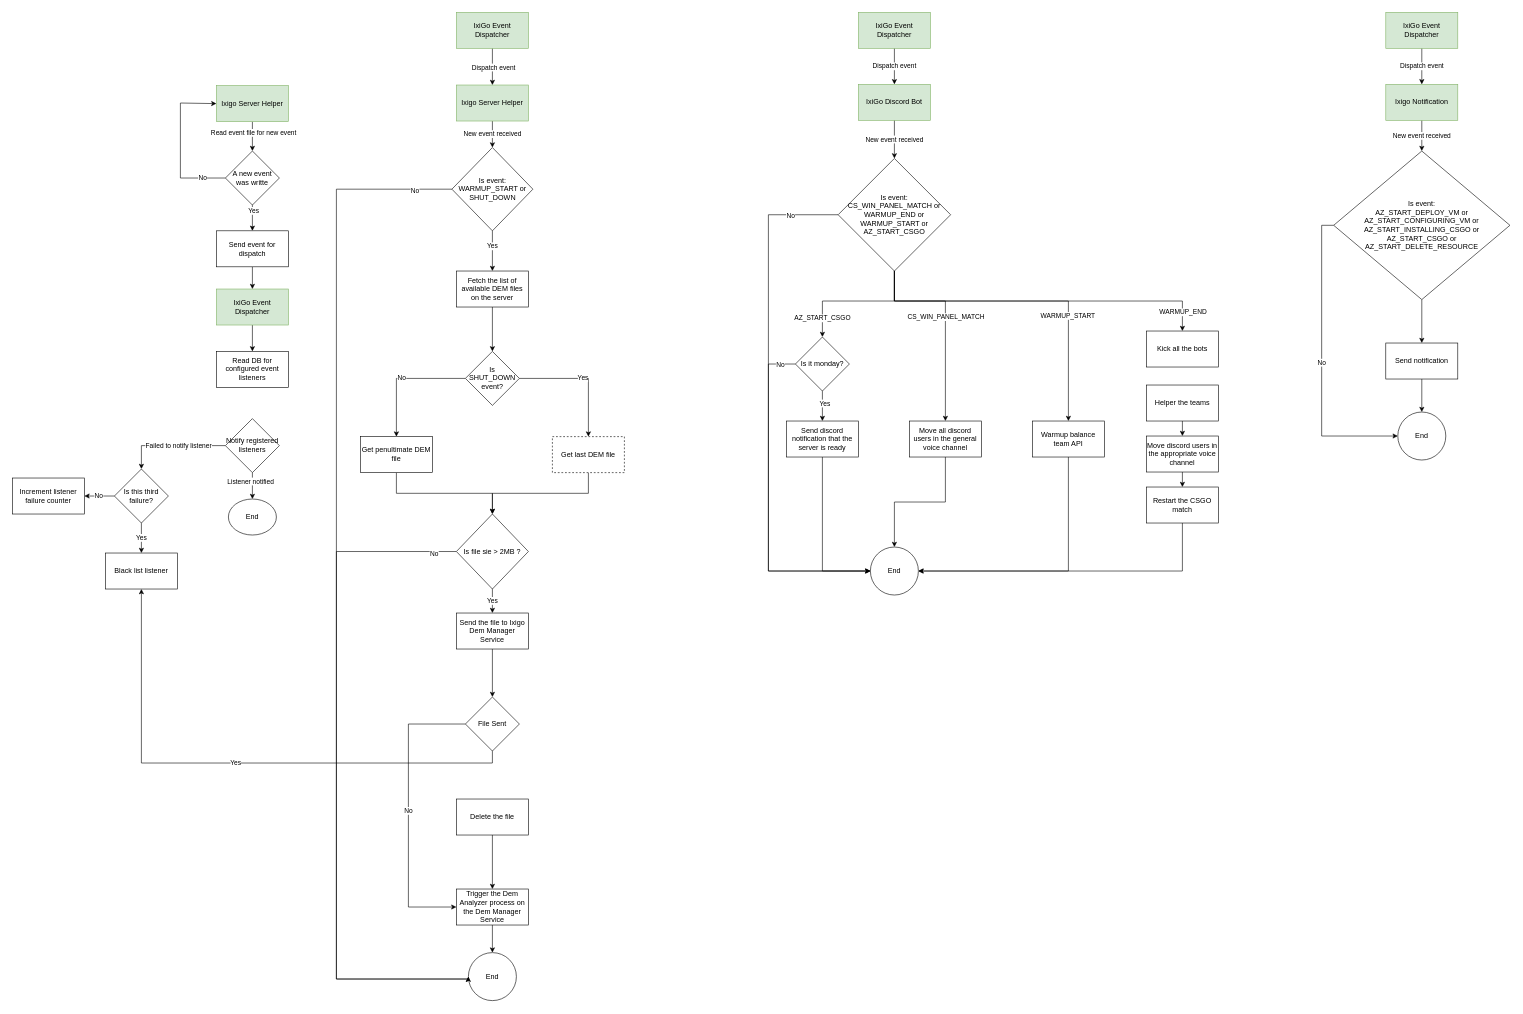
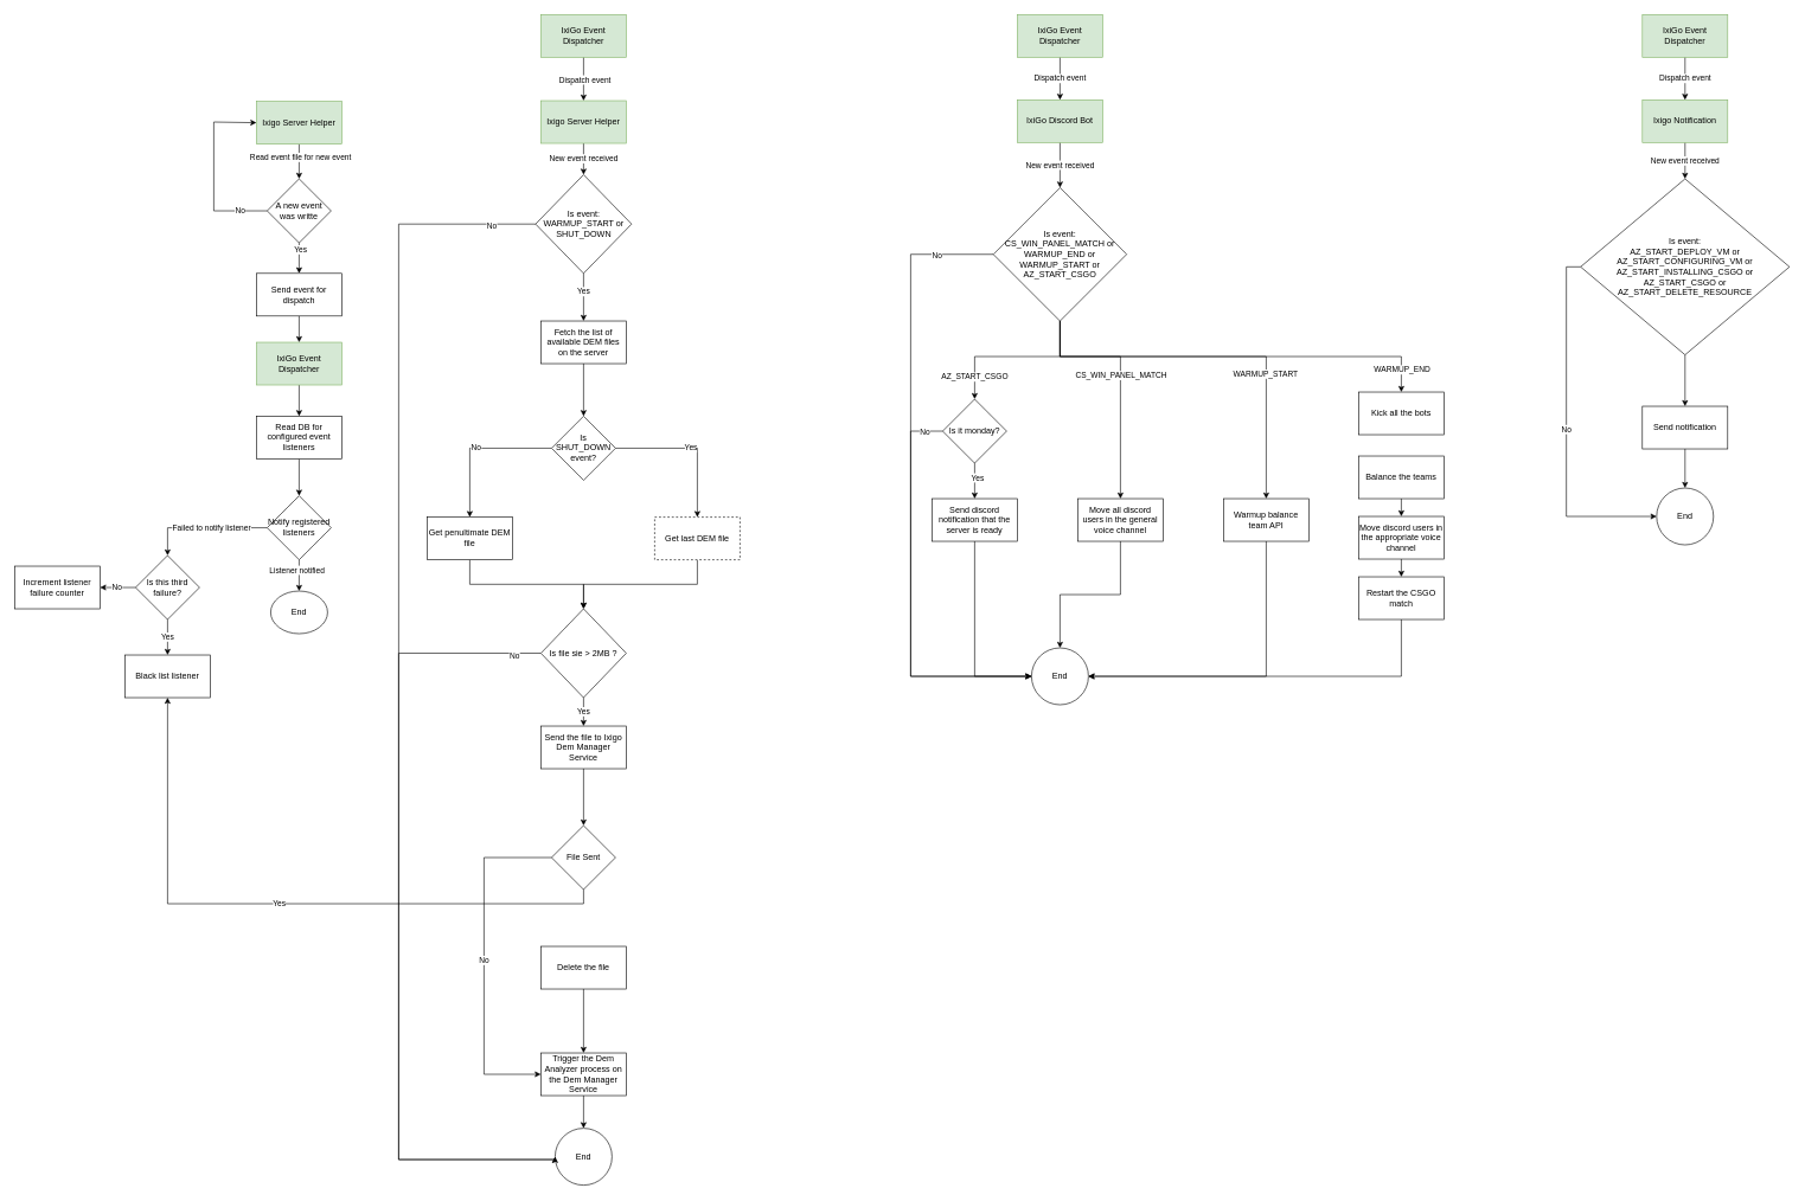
+ <mxCell id="12" style="edgeStyle=orthogonalEdgeStyle;rounded=0;orthogonalLoop=1;jettySize=auto;html=1;exitX=0.5;exitY=1;exitDx=0;exitDy=0;entryX=0.5;entryY=0;entryDx=0;entryDy=0;" parent="1" source="13" target="18" edge="1"><mxGeometry relative="1" as="geometry"><mxPoint x="420" y="841.2" as="targetPoint" /></mxGeometry></mxCell>
- <mxCell id="93" value="Helper the teams" style="rounded=0;whiteSpace=wrap;html=1;" parent="1" vertex="1"><mxGeometry x="1910" y="641.2" width="120" height="60" as="geometry" /></mxCell>
+ <mxCell id="93" value="Balance the teams" style="rounded=0;whiteSpace=wrap;html=1;" parent="1" vertex="1"><mxGeometry x="1910" y="641.2" width="120" height="60" as="geometry" /></mxCell>
